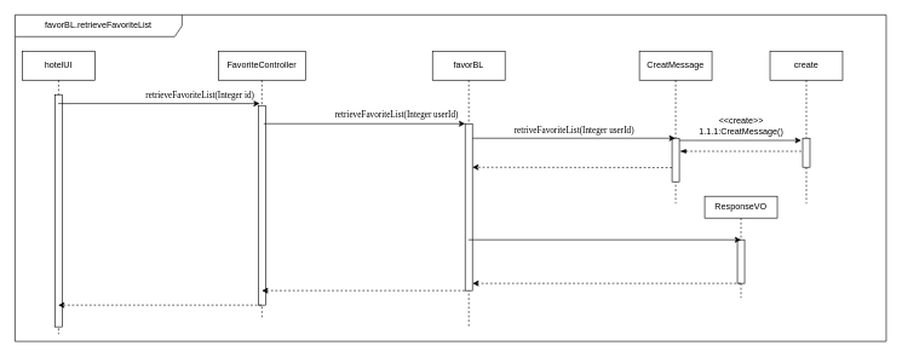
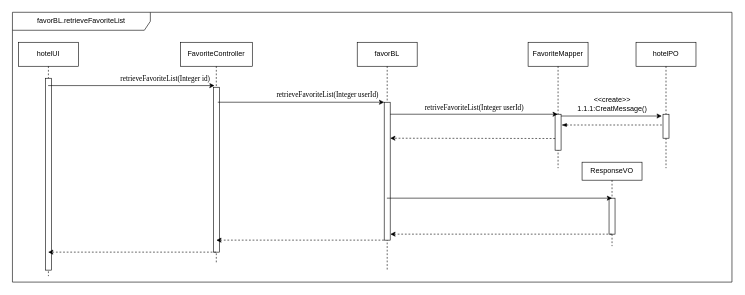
- <mxCell id="9" value="CreatMessage" style="shape=umlLifeline;perimeter=lifelinePerimeter;whiteSpace=wrap;html=1;container=1;collapsible=0;recursiveResize=0;outlineConnect=0;" parent="1" vertex="1"><mxGeometry x="880" y="70" width="100" height="210" as="geometry" /></mxCell>
+ <mxCell id="9" value="FavoriteMapper" style="shape=umlLifeline;perimeter=lifelinePerimeter;whiteSpace=wrap;html=1;container=1;collapsible=0;recursiveResize=0;outlineConnect=0;" parent="1" vertex="1"><mxGeometry x="880" y="70" width="100" height="210" as="geometry" /></mxCell>
- <mxCell id="24" value="create" style="shape=umlLifeline;perimeter=lifelinePerimeter;whiteSpace=wrap;html=1;container=1;collapsible=0;recursiveResize=0;outlineConnect=0;" vertex="1" parent="1"><mxGeometry x="1060" y="70" width="100" height="210" as="geometry" /></mxCell>
+ <mxCell id="24" value="hotelPO" style="shape=umlLifeline;perimeter=lifelinePerimeter;whiteSpace=wrap;html=1;container=1;collapsible=0;recursiveResize=0;outlineConnect=0;" vertex="1" parent="1"><mxGeometry x="1060" y="70" width="100" height="210" as="geometry" /></mxCell>
